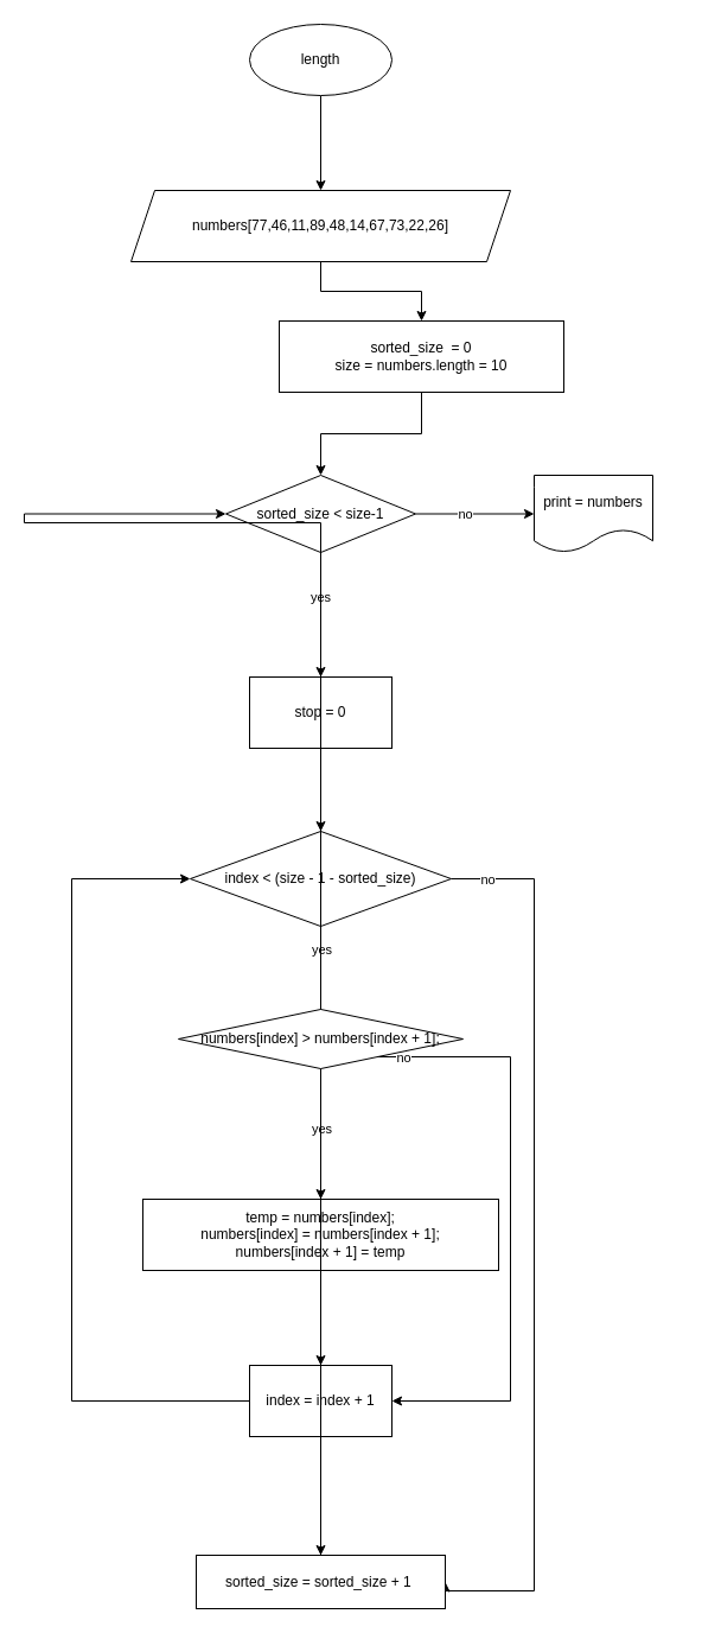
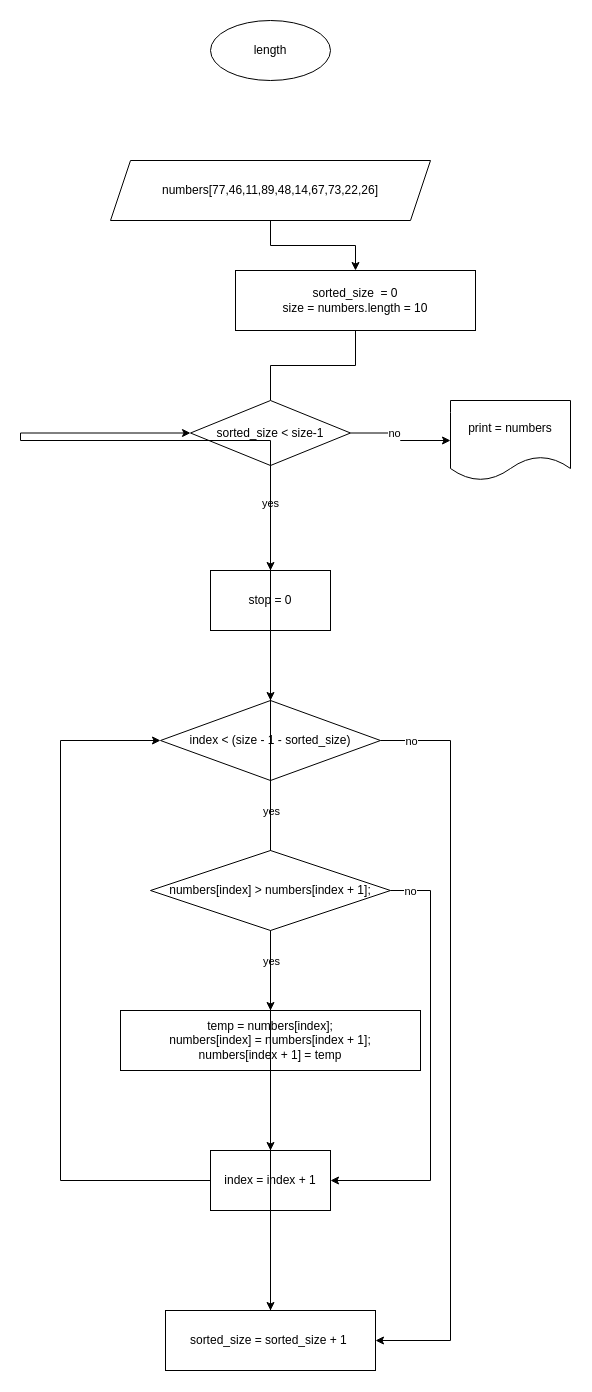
- <mxCell id="2" value="" style="edgeStyle=orthogonalEdgeStyle;rounded=0;orthogonalLoop=1;jettySize=auto;html=1;" edge="1" parent="1" source="3" target="5"><mxGeometry relative="1" as="geometry" /></mxCell>
- <mxCell id="6" value="" style="edgeStyle=orthogonalEdgeStyle;rounded=0;orthogonalLoop=1;jettySize=auto;html=1;" edge="1" parent="1" source="7" target="12"><mxGeometry relative="1" as="geometry" /></mxCell>
+ <mxCell id="6" value="" style="edgeStyle=orthogonalEdgeStyle;rounded=0;orthogonalLoop=1;jettySize=auto;html=1;endArrow=none;" edge="1" parent="1" source="7" target="12"><mxGeometry relative="1" as="geometry" /></mxCell>
- <mxCell id="28" value="print = numbers" style="shape=document;whiteSpace=wrap;html=1;boundedLbl=1;" vertex="1" parent="1"><mxGeometry x="450" y="400" width="100" height="65" as="geometry" /></mxCell>
+ <mxCell id="28" value="print = numbers" style="shape=document;whiteSpace=wrap;html=1;boundedLbl=1;" vertex="1" parent="1"><mxGeometry x="450" y="400" width="120" height="80" as="geometry" /></mxCell>
- <mxCell id="31" value="numbers[index] &amp;gt; numbers[index + 1];" style="rhombus;whiteSpace=wrap;html=1;" vertex="1" parent="1"><mxGeometry x="150" y="850" width="240" height="50" as="geometry" /></mxCell>
+ <mxCell id="31" value="numbers[index] &amp;gt; numbers[index + 1];" style="rhombus;whiteSpace=wrap;html=1;" vertex="1" parent="1"><mxGeometry x="150" y="850" width="240" height="80" as="geometry" /></mxCell>
- <mxCell id="27" value="sorted_size = sorted_size + 1&amp;nbsp;" style="whiteSpace=wrap;html=1;" vertex="1" parent="1"><mxGeometry x="165" y="1310" width="210" height="45" as="geometry" /></mxCell>
+ <mxCell id="27" value="sorted_size = sorted_size + 1&amp;nbsp;" style="whiteSpace=wrap;html=1;" vertex="1" parent="1"><mxGeometry x="165" y="1310" width="210" height="60" as="geometry" /></mxCell>
